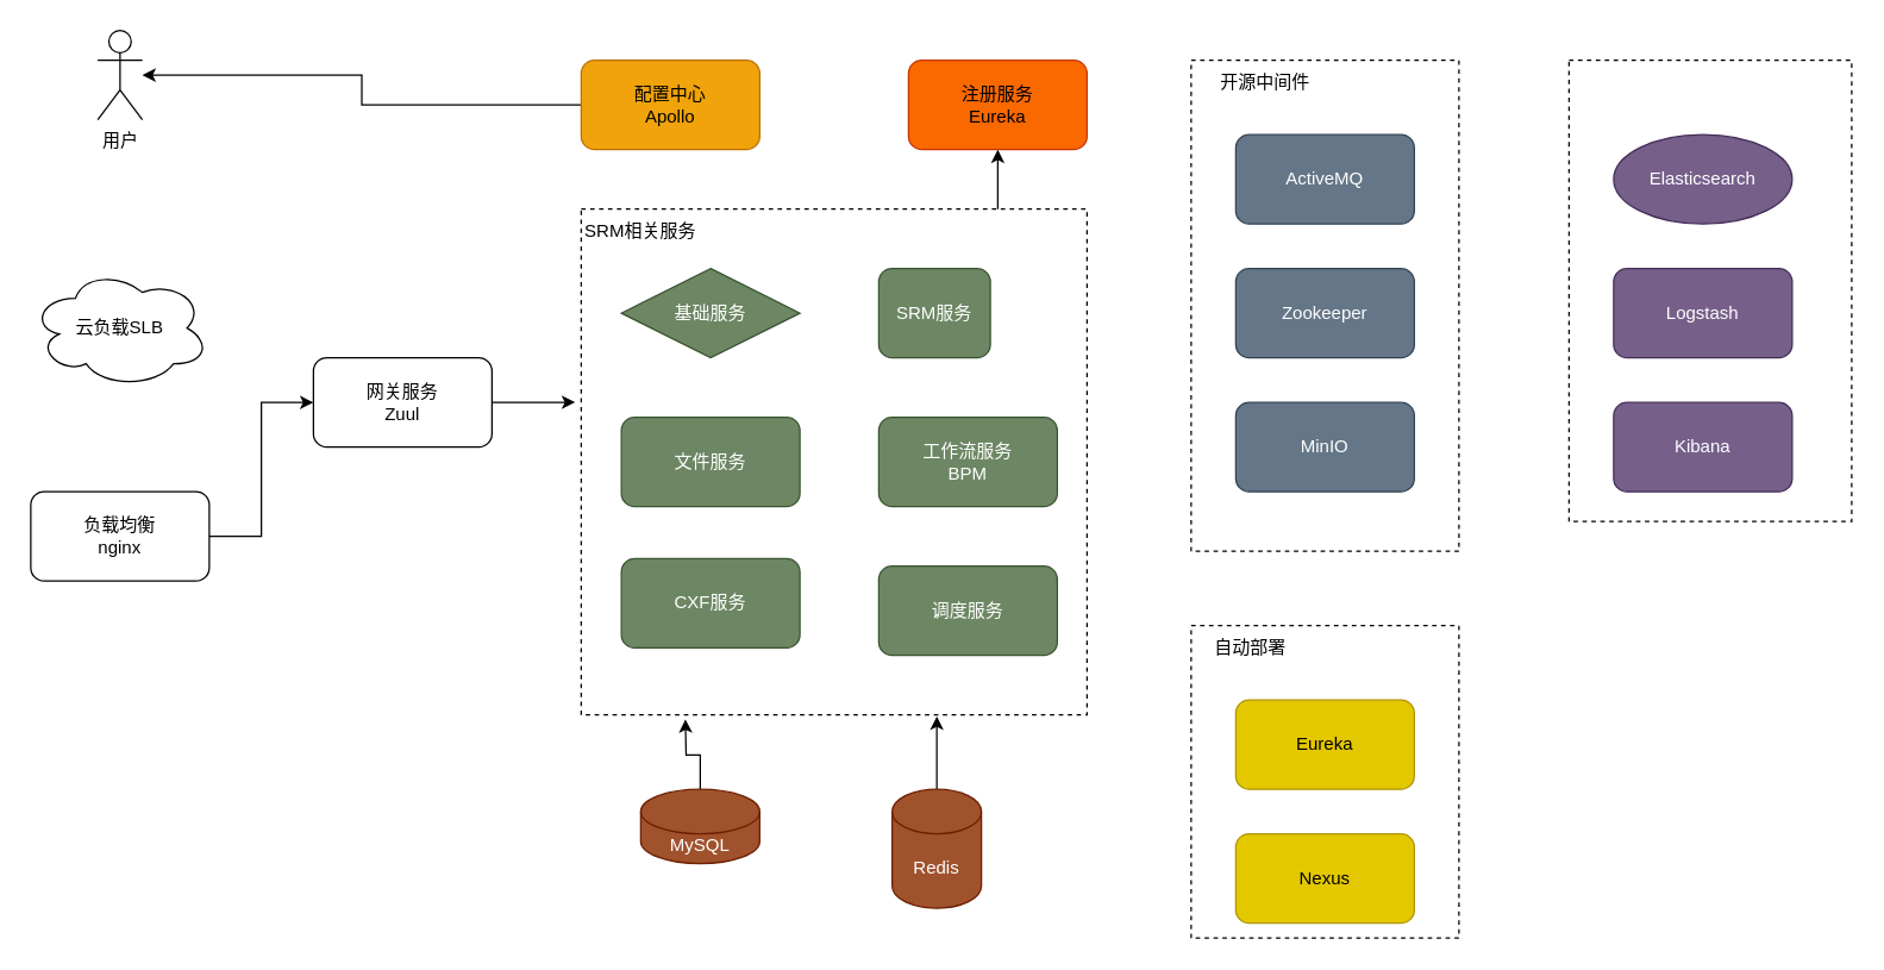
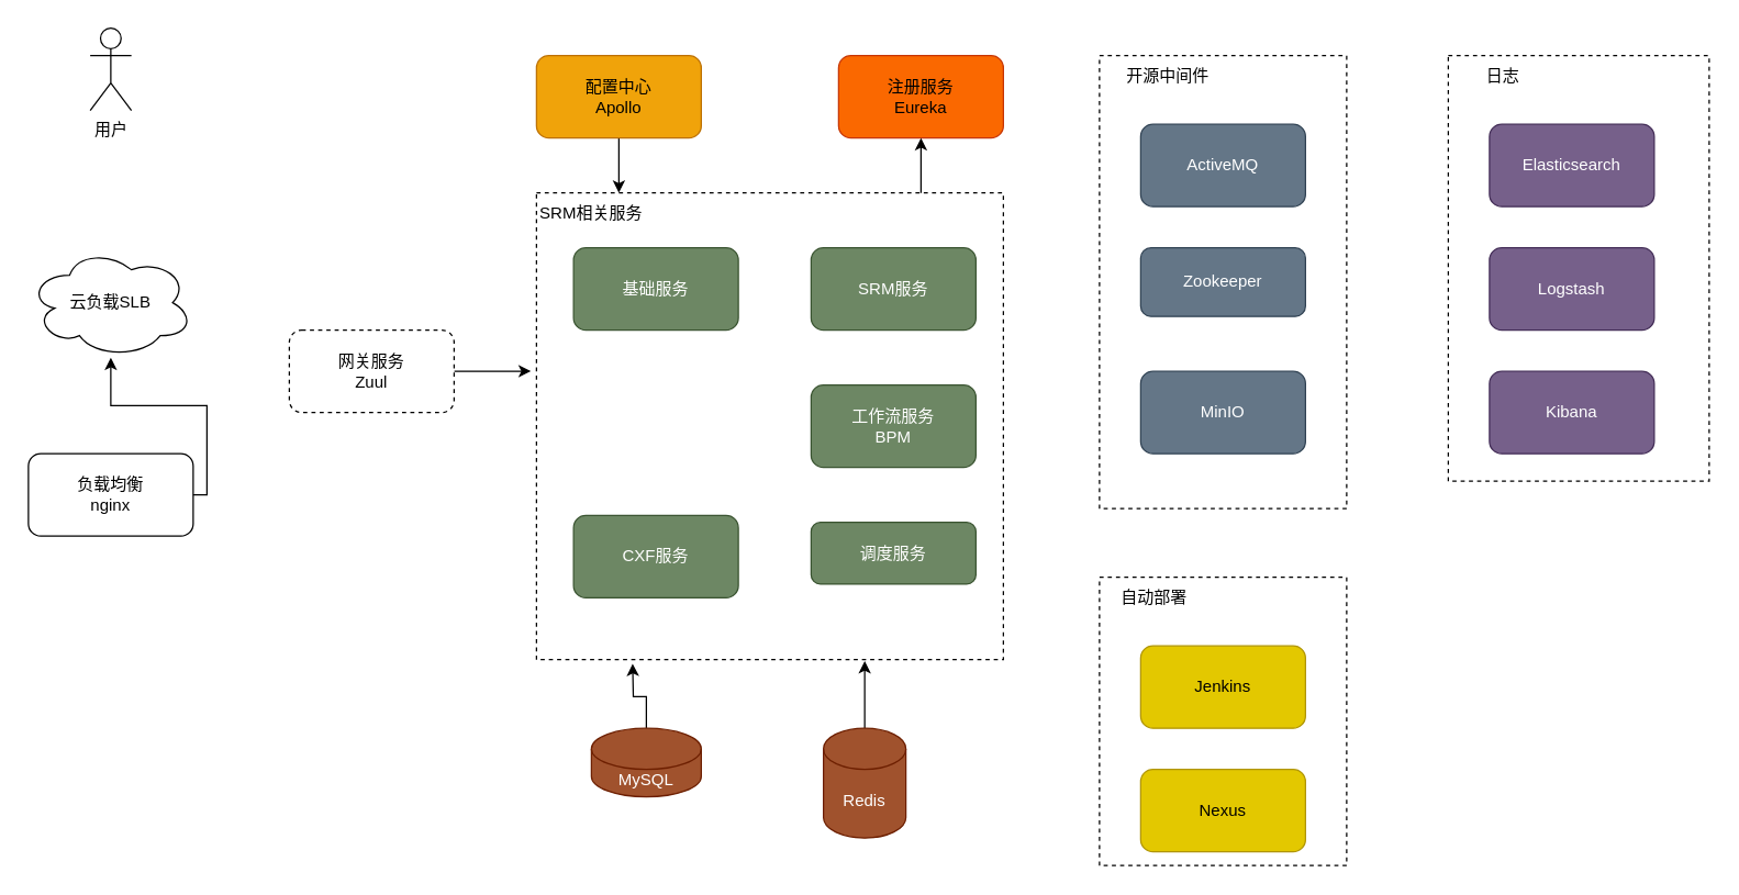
+ <mxCell id="39" value="日志" style="text;html=1;strokeColor=none;fillColor=none;align=center;verticalAlign=middle;whiteSpace=wrap;rounded=0;" vertex="1" parent="33"><mxGeometry width="80" height="30" as="geometry" /></mxCell>
- <mxCell id="9" value="" style="edgeStyle=orthogonalEdgeStyle;rounded=0;orthogonalLoop=1;jettySize=auto;html=1;" edge="1" parent="1" source="10" target="3"><mxGeometry relative="1" as="geometry" /></mxCell>
+ <mxCell id="9" value="" style="edgeStyle=orthogonalEdgeStyle;rounded=0;orthogonalLoop=1;jettySize=auto;html=1;entryX=0.75;entryY=0;entryDx=0;entryDy=0;" edge="1" parent="1" source="10" target="21"><mxGeometry relative="1" as="geometry" /></mxCell>
- <mxCell id="35" value="Elasticsearch" style="ellipse;whiteSpace=wrap;html=1;fillColor=#76608a;fontColor=#ffffff;strokeColor=#432D57;" vertex="1" parent="33"><mxGeometry x="30" y="50" width="120" height="60" as="geometry" /></mxCell>
+ <mxCell id="35" value="Elasticsearch" style="rounded=1;whiteSpace=wrap;html=1;fillColor=#76608a;fontColor=#ffffff;strokeColor=#432D57;" vertex="1" parent="33"><mxGeometry x="30" y="50" width="120" height="60" as="geometry" /></mxCell>
- <mxCell id="15" value="基础服务" style="rhombus;whiteSpace=wrap;html=1;fillColor=#6d8764;fontColor=#ffffff;strokeColor=#3A5431;" vertex="1" parent="1"><mxGeometry x="417" y="180" width="120" height="60" as="geometry" /></mxCell>
+ <mxCell id="15" value="基础服务" style="rounded=1;whiteSpace=wrap;html=1;fillColor=#6d8764;fontColor=#ffffff;strokeColor=#3A5431;" vertex="1" parent="1"><mxGeometry x="417" y="180" width="120" height="60" as="geometry" /></mxCell>
- <mxCell id="18" value="SRM服务" style="rounded=1;whiteSpace=wrap;html=1;fillColor=#6d8764;fontColor=#ffffff;strokeColor=#3A5431;" vertex="1" parent="1"><mxGeometry x="590" y="180" width="75" height="60" as="geometry" /></mxCell>
+ <mxCell id="18" value="SRM服务" style="rounded=1;whiteSpace=wrap;html=1;fillColor=#6d8764;fontColor=#ffffff;strokeColor=#3A5431;" vertex="1" parent="1"><mxGeometry x="590" y="180" width="120" height="60" as="geometry" /></mxCell>
- <mxCell id="30" value="Zookeeper" style="rounded=1;whiteSpace=wrap;html=1;fillColor=#647687;fontColor=#ffffff;strokeColor=#314354;" vertex="1" parent="27"><mxGeometry x="30" y="140" width="120" height="60" as="geometry" /></mxCell>
+ <mxCell id="30" value="Zookeeper" style="rounded=1;whiteSpace=wrap;html=1;fillColor=#647687;fontColor=#ffffff;strokeColor=#314354;" vertex="1" parent="27"><mxGeometry x="30" y="140" width="120" height="50" as="geometry" /></mxCell>
- <mxCell id="7" value="网关服务&lt;br&gt;Zuul" style="rounded=1;whiteSpace=wrap;html=1;" vertex="1" parent="1"><mxGeometry x="210" y="240" width="120" height="60" as="geometry" /></mxCell>
+ <mxCell id="7" value="网关服务&lt;br&gt;Zuul" style="rounded=1;whiteSpace=wrap;html=1;dashed=1;" vertex="1" parent="1"><mxGeometry x="210" y="240" width="120" height="60" as="geometry" /></mxCell>
- <mxCell id="16" value="文件服务" style="rounded=1;whiteSpace=wrap;html=1;fillColor=#6d8764;fontColor=#ffffff;strokeColor=#3A5431;" vertex="1" parent="1"><mxGeometry x="417" y="280" width="120" height="60" as="geometry" /></mxCell>
- <mxCell id="40" value="" style="endArrow=classic;html=1;rounded=0;exitX=1;exitY=0.5;exitDx=0;exitDy=0;entryX=0;entryY=0.5;entryDx=0;entryDy=0;edgeStyle=orthogonalEdgeStyle;" edge="1" parent="1" source="4" target="7"><mxGeometry width="50" height="50" relative="1" as="geometry"><mxPoint x="540" y="370" as="sourcePoint" /><mxPoint x="590" y="320" as="targetPoint" /></mxGeometry></mxCell>
+ <mxCell id="40" value="" style="endArrow=classic;html=1;rounded=0;exitX=1;exitY=0.5;exitDx=0;exitDy=0;edgeStyle=orthogonalEdgeStyle;" edge="1" parent="1" source="4" target="5"><mxGeometry width="50" height="50" relative="1" as="geometry"><mxPoint x="540" y="370" as="sourcePoint" /><mxPoint x="590" y="320" as="targetPoint" /></mxGeometry></mxCell>
- <mxCell id="20" value="调度服务" style="rounded=1;whiteSpace=wrap;html=1;fillColor=#6d8764;fontColor=#ffffff;strokeColor=#3A5431;" vertex="1" parent="1"><mxGeometry x="590" y="380" width="120" height="60" as="geometry" /></mxCell>
+ <mxCell id="20" value="调度服务" style="rounded=1;whiteSpace=wrap;html=1;fillColor=#6d8764;fontColor=#ffffff;strokeColor=#3A5431;" vertex="1" parent="1"><mxGeometry x="590" y="380" width="120" height="45" as="geometry" /></mxCell>
- <mxCell id="25" value="Eureka" style="rounded=1;whiteSpace=wrap;html=1;fillColor=#e3c800;fontColor=#000000;strokeColor=#B09500;" vertex="1" parent="22"><mxGeometry x="30" y="50" width="120" height="60" as="geometry" /></mxCell>
+ <mxCell id="25" value="Jenkins" style="rounded=1;whiteSpace=wrap;html=1;fillColor=#e3c800;fontColor=#000000;strokeColor=#B09500;" vertex="1" parent="22"><mxGeometry x="30" y="50" width="120" height="60" as="geometry" /></mxCell>
